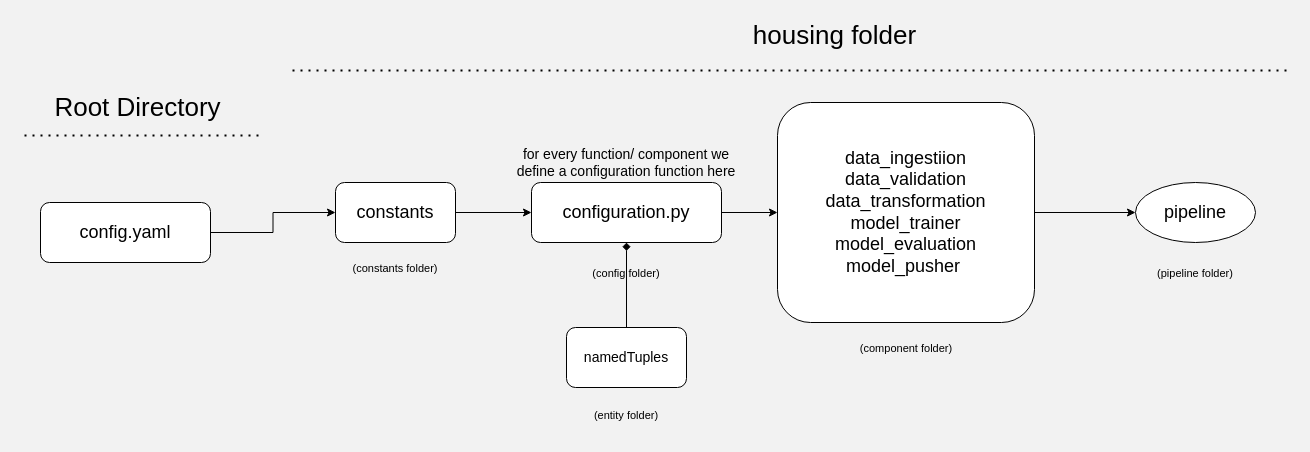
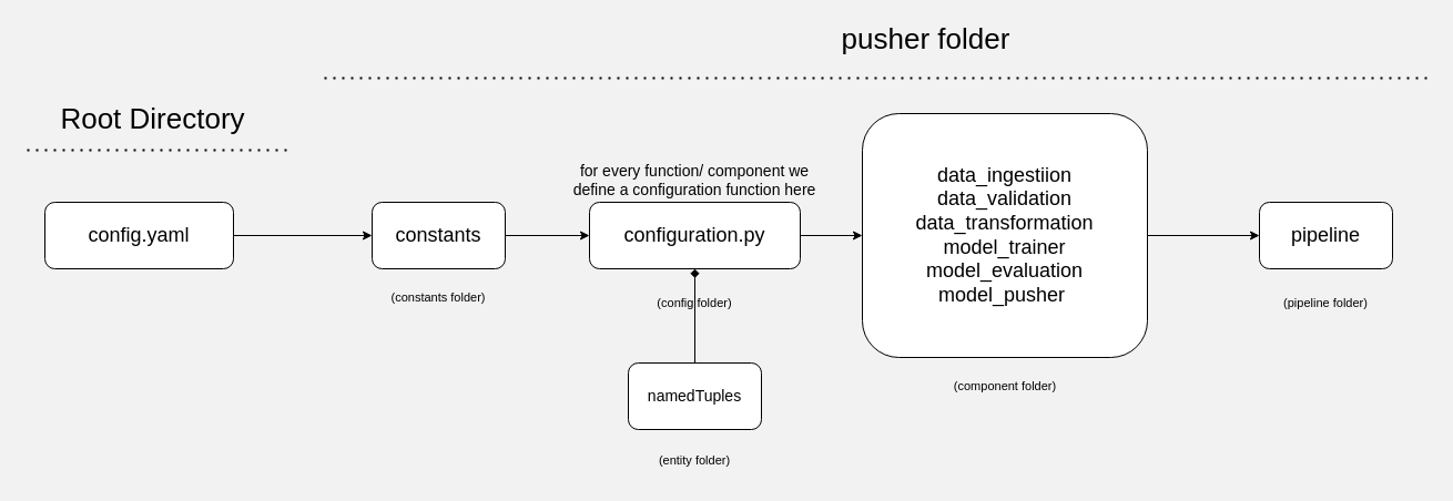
- <mxCell id="12" value="&lt;font style=&quot;font-size: 26px;&quot;&gt;housing folder&lt;/font&gt;" style="text;html=1;strokeColor=none;fillColor=none;align=center;verticalAlign=middle;whiteSpace=wrap;rounded=0;fontSize=18;" vertex="1" parent="1"><mxGeometry x="695" y="20" width="279" height="30" as="geometry" /></mxCell>
+ <mxCell id="12" value="&lt;font style=&quot;font-size: 26px;&quot;&gt;pusher folder&lt;/font&gt;" style="text;html=1;strokeColor=none;fillColor=none;align=center;verticalAlign=middle;whiteSpace=wrap;rounded=0;fontSize=18;" vertex="1" parent="1"><mxGeometry x="695" y="20" width="279" height="30" as="geometry" /></mxCell>
- <mxCell id="10" value="pipeline" style="ellipse;whiteSpace=wrap;html=1;fontSize=18;" vertex="1" parent="1"><mxGeometry x="1135" y="182" width="120" height="60" as="geometry" /></mxCell>
+ <mxCell id="10" value="pipeline" style="rounded=1;whiteSpace=wrap;html=1;fontSize=18;" vertex="1" parent="1"><mxGeometry x="1135" y="182" width="120" height="60" as="geometry" /></mxCell>
- <mxCell id="3" value="&lt;font style=&quot;font-size: 18px;&quot;&gt;config.yaml&lt;/font&gt;" style="rounded=1;whiteSpace=wrap;html=1;" vertex="1" parent="1"><mxGeometry x="40" y="202" width="170" height="60" as="geometry" /></mxCell>
+ <mxCell id="3" value="&lt;font style=&quot;font-size: 18px;&quot;&gt;config.yaml&lt;/font&gt;" style="rounded=1;whiteSpace=wrap;html=1;" vertex="1" parent="1"><mxGeometry x="40" y="182" width="170" height="60" as="geometry" /></mxCell>
